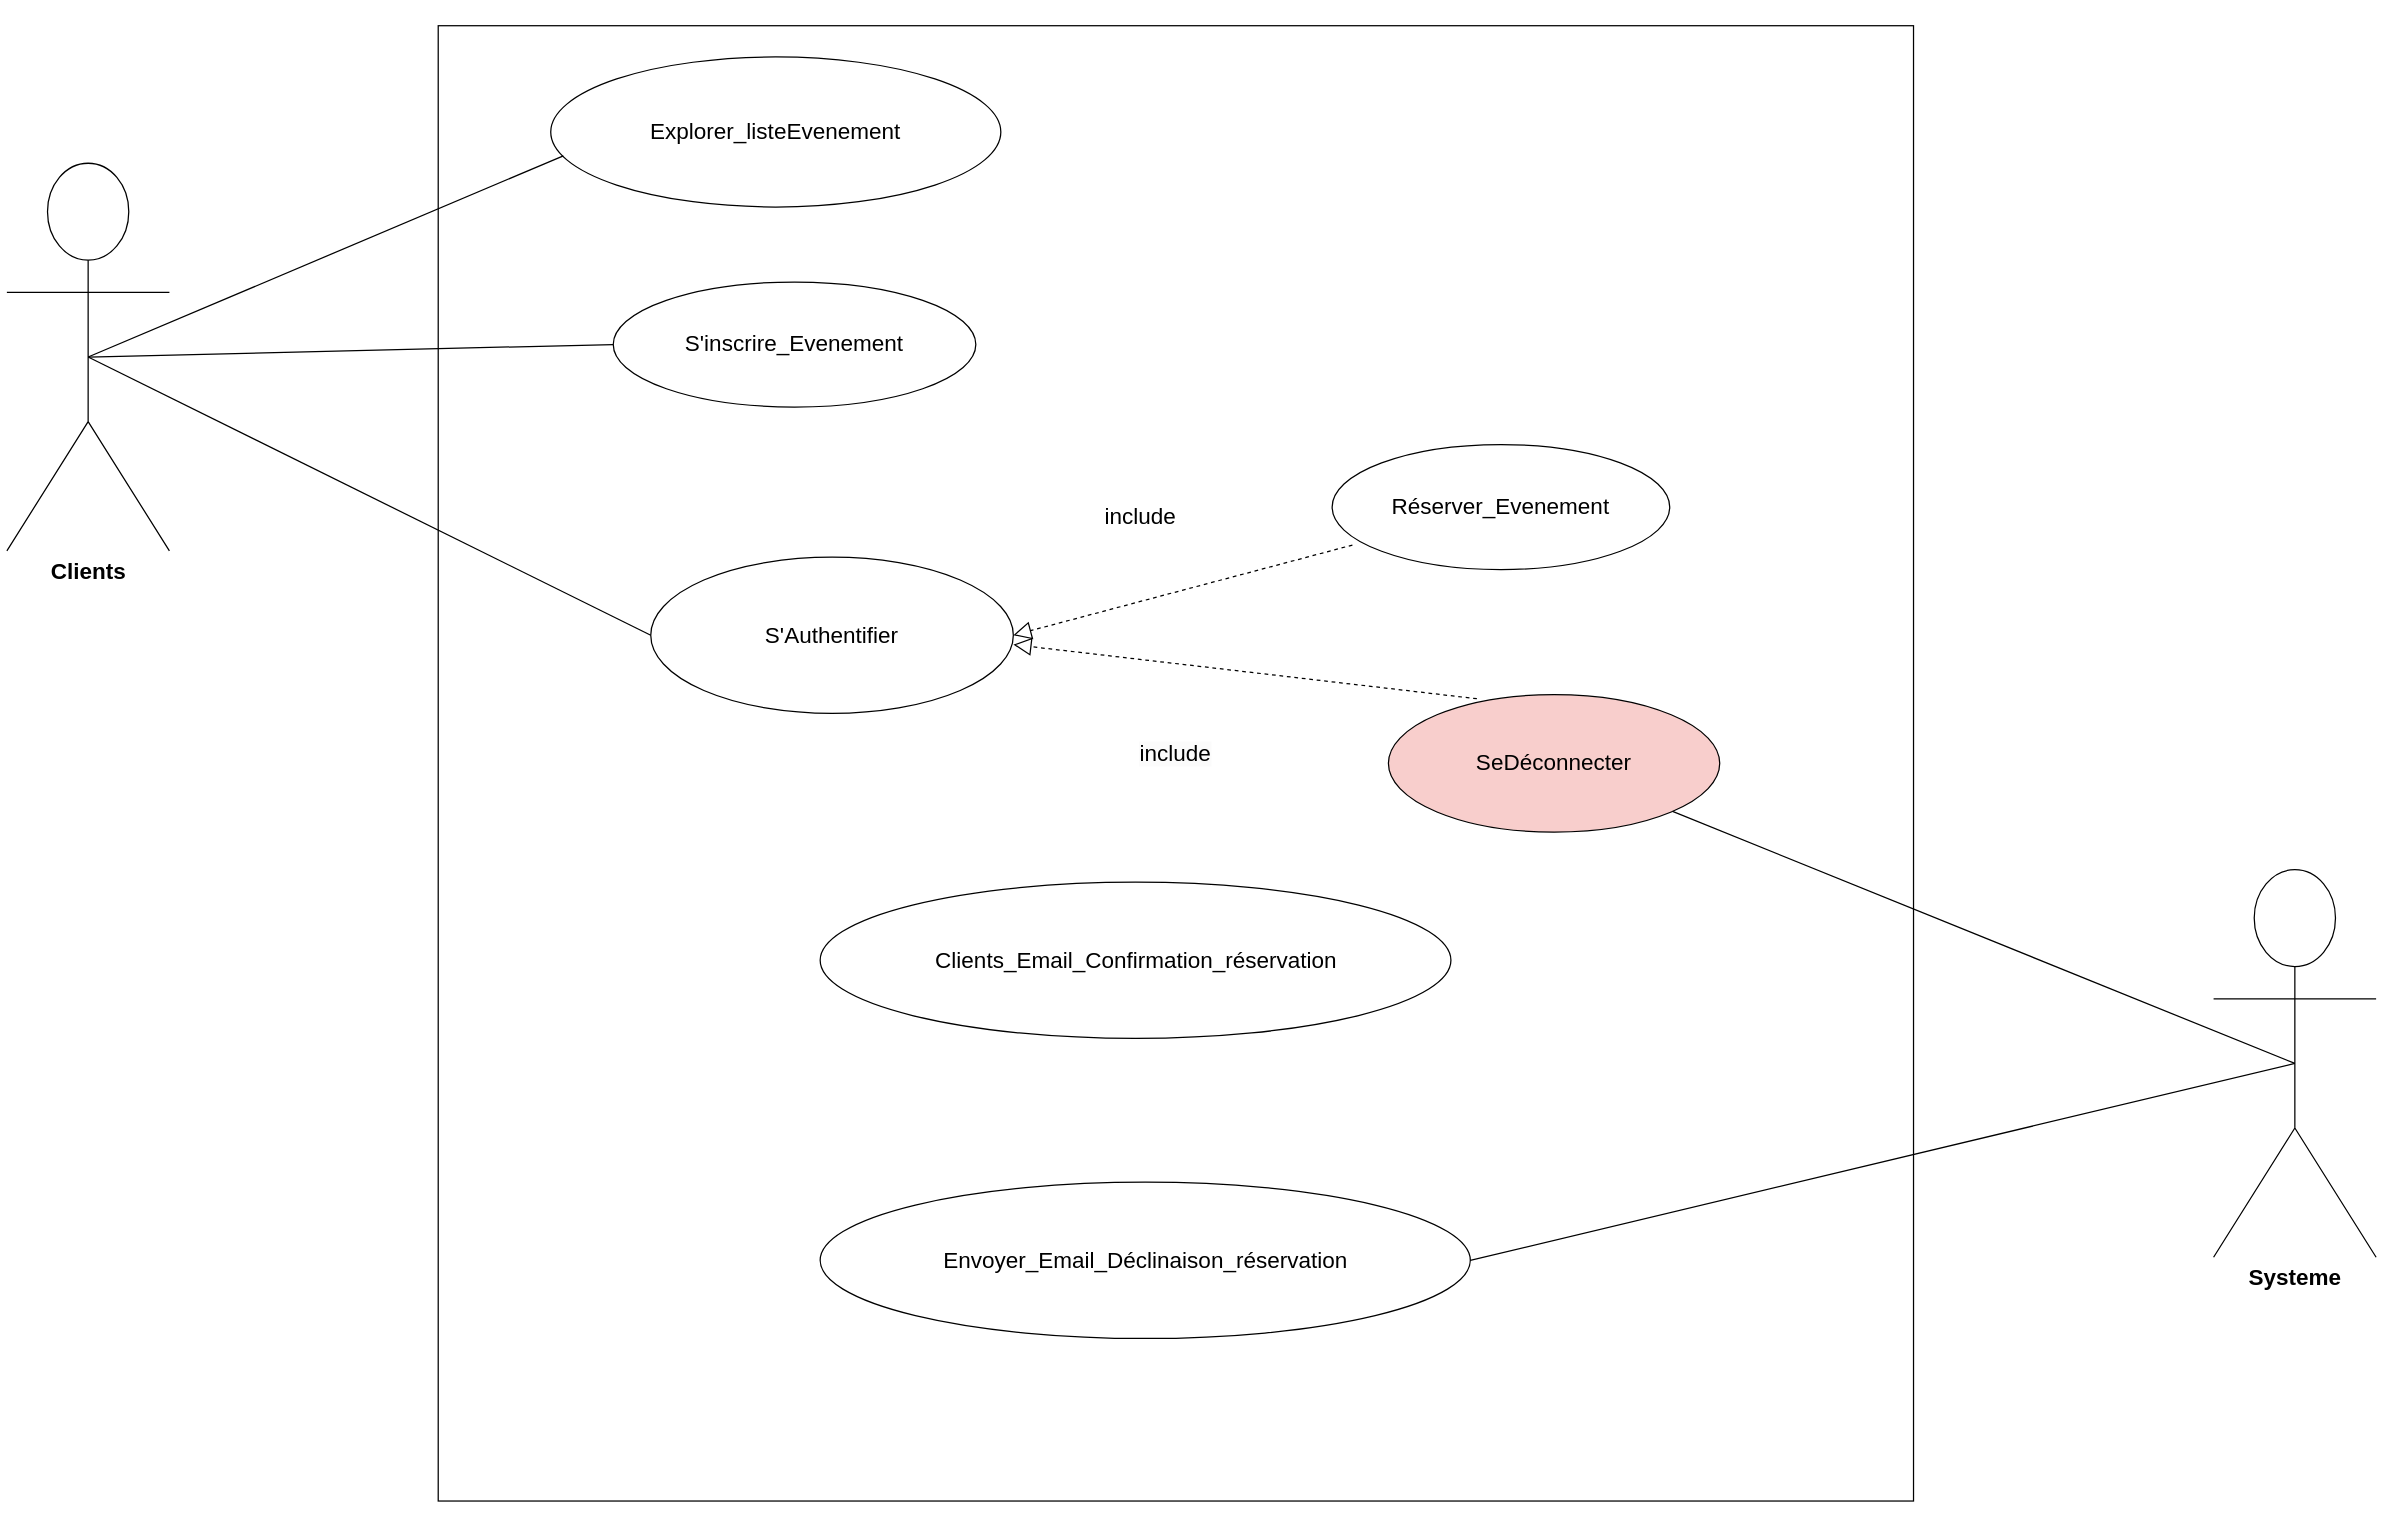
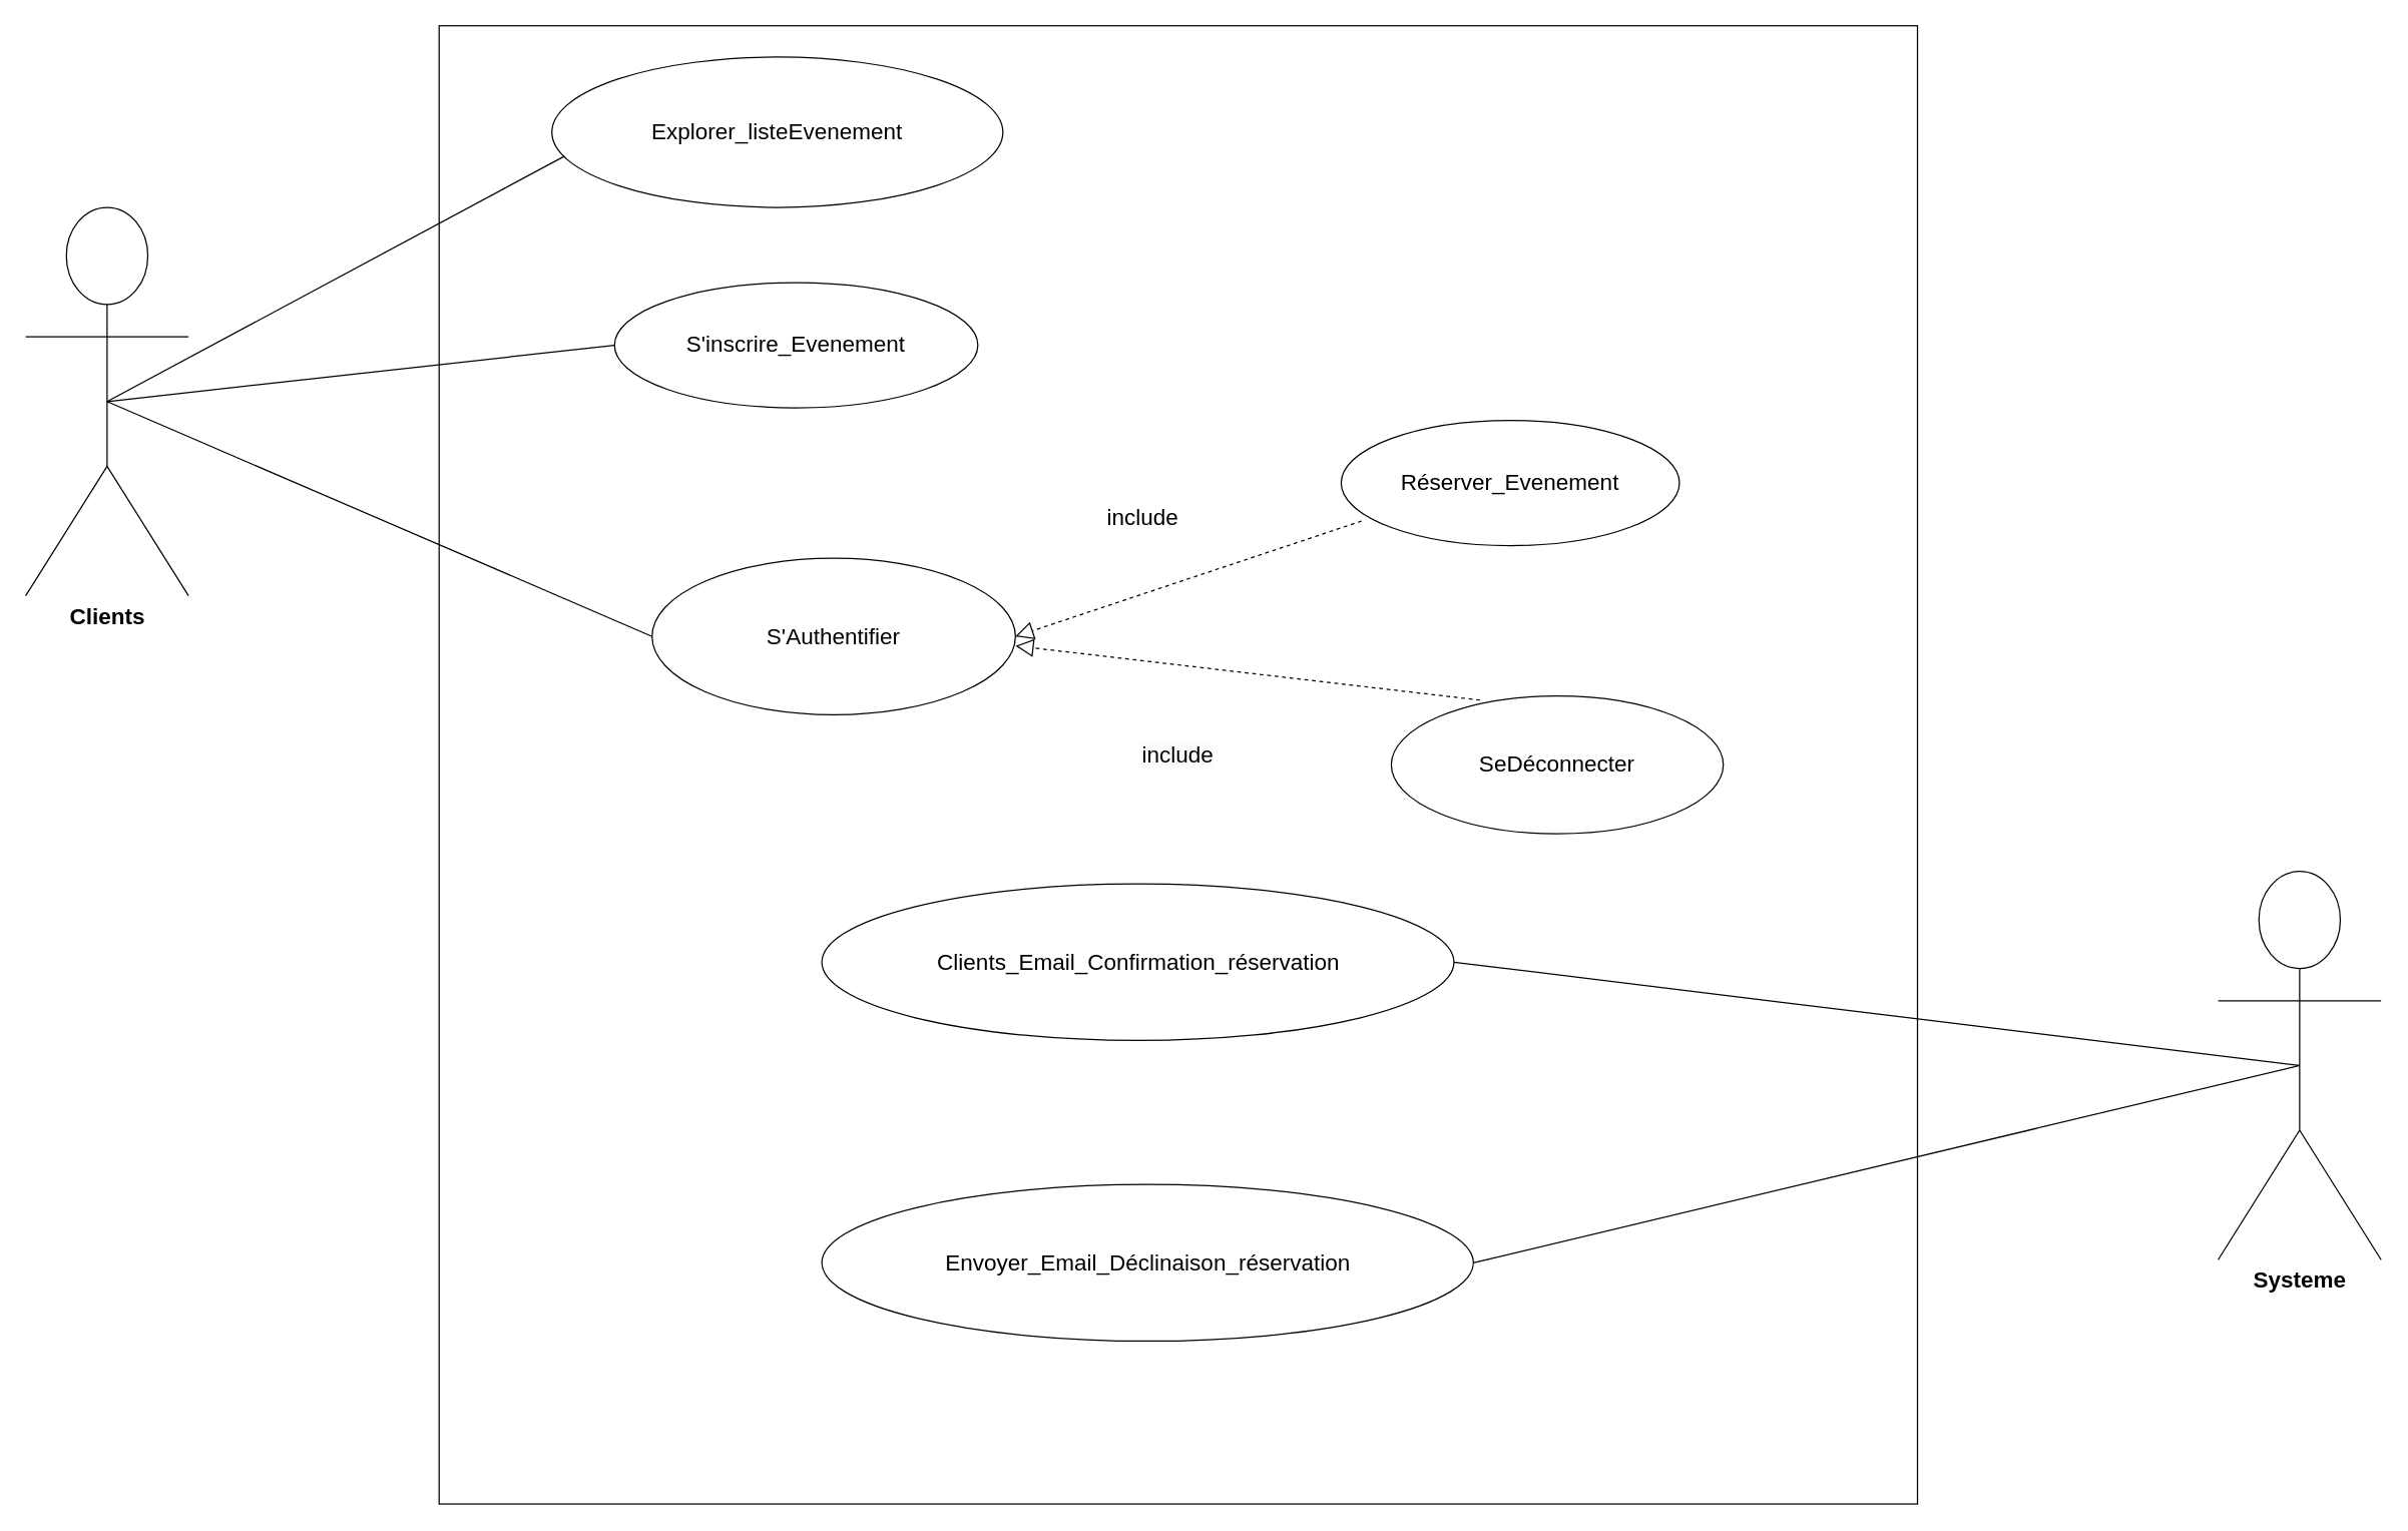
- <mxCell id="2" value="&lt;font style=&quot;font-size: 18px;&quot;&gt;&lt;b&gt;Clients&lt;/b&gt;&lt;/font&gt;" style="shape=umlActor;verticalLabelPosition=bottom;verticalAlign=top;html=1;" parent="1" vertex="1"><mxGeometry x="5" y="130" width="130" height="310" as="geometry" /></mxCell>
+ <mxCell id="2" value="&lt;font style=&quot;font-size: 18px;&quot;&gt;&lt;b&gt;Clients&lt;/b&gt;&lt;/font&gt;" style="shape=umlActor;verticalLabelPosition=bottom;verticalAlign=top;html=1;" parent="1" vertex="1"><mxGeometry x="20" y="165" width="130" height="310" as="geometry" /></mxCell>
- <mxCell id="11" value="&lt;font style=&quot;font-size: 18px;&quot;&gt;Réserver_Evenement&lt;/font&gt;" style="ellipse;whiteSpace=wrap;html=1;" parent="1" vertex="1"><mxGeometry x="1065" y="355" width="270" height="100" as="geometry" /></mxCell>
+ <mxCell id="11" value="&lt;font style=&quot;font-size: 18px;&quot;&gt;Réserver_Evenement&lt;/font&gt;" style="ellipse;whiteSpace=wrap;html=1;" parent="1" vertex="1"><mxGeometry x="1070" y="335" width="270" height="100" as="geometry" /></mxCell>
- <mxCell id="7" value="&lt;font style=&quot;font-size: 18px;&quot;&gt;SeDéconnecter&lt;/font&gt;" style="ellipse;whiteSpace=wrap;html=1;fillColor=#f8cecc;" parent="1" vertex="1"><mxGeometry x="1110" y="555" width="265" height="110" as="geometry" /></mxCell>
+ <mxCell id="7" value="&lt;font style=&quot;font-size: 18px;&quot;&gt;SeDéconnecter&lt;/font&gt;" style="ellipse;whiteSpace=wrap;html=1;" parent="1" vertex="1"><mxGeometry x="1110" y="555" width="265" height="110" as="geometry" /></mxCell>
- <mxCell id="15" value="" style="endArrow=none;html=1;rounded=0;exitX=0.5;exitY=0.5;exitDx=0;exitDy=0;exitPerimeter=0;" edge="1" parent="1" source="20" target="7"><mxGeometry width="50" height="50" relative="1" as="geometry"><mxPoint x="92.39" y="803.57" as="sourcePoint" /><mxPoint x="340" y="805" as="targetPoint" /></mxGeometry></mxCell>
+ <mxCell id="15" value="" style="endArrow=none;html=1;rounded=0;entryX=1;entryY=0.5;entryDx=0;entryDy=0;exitX=0.5;exitY=0.5;exitDx=0;exitDy=0;exitPerimeter=0;" edge="1" parent="1" source="20" target="14"><mxGeometry width="50" height="50" relative="1" as="geometry"><mxPoint x="92.39" y="803.57" as="sourcePoint" /><mxPoint x="340" y="805" as="targetPoint" /></mxGeometry></mxCell>
